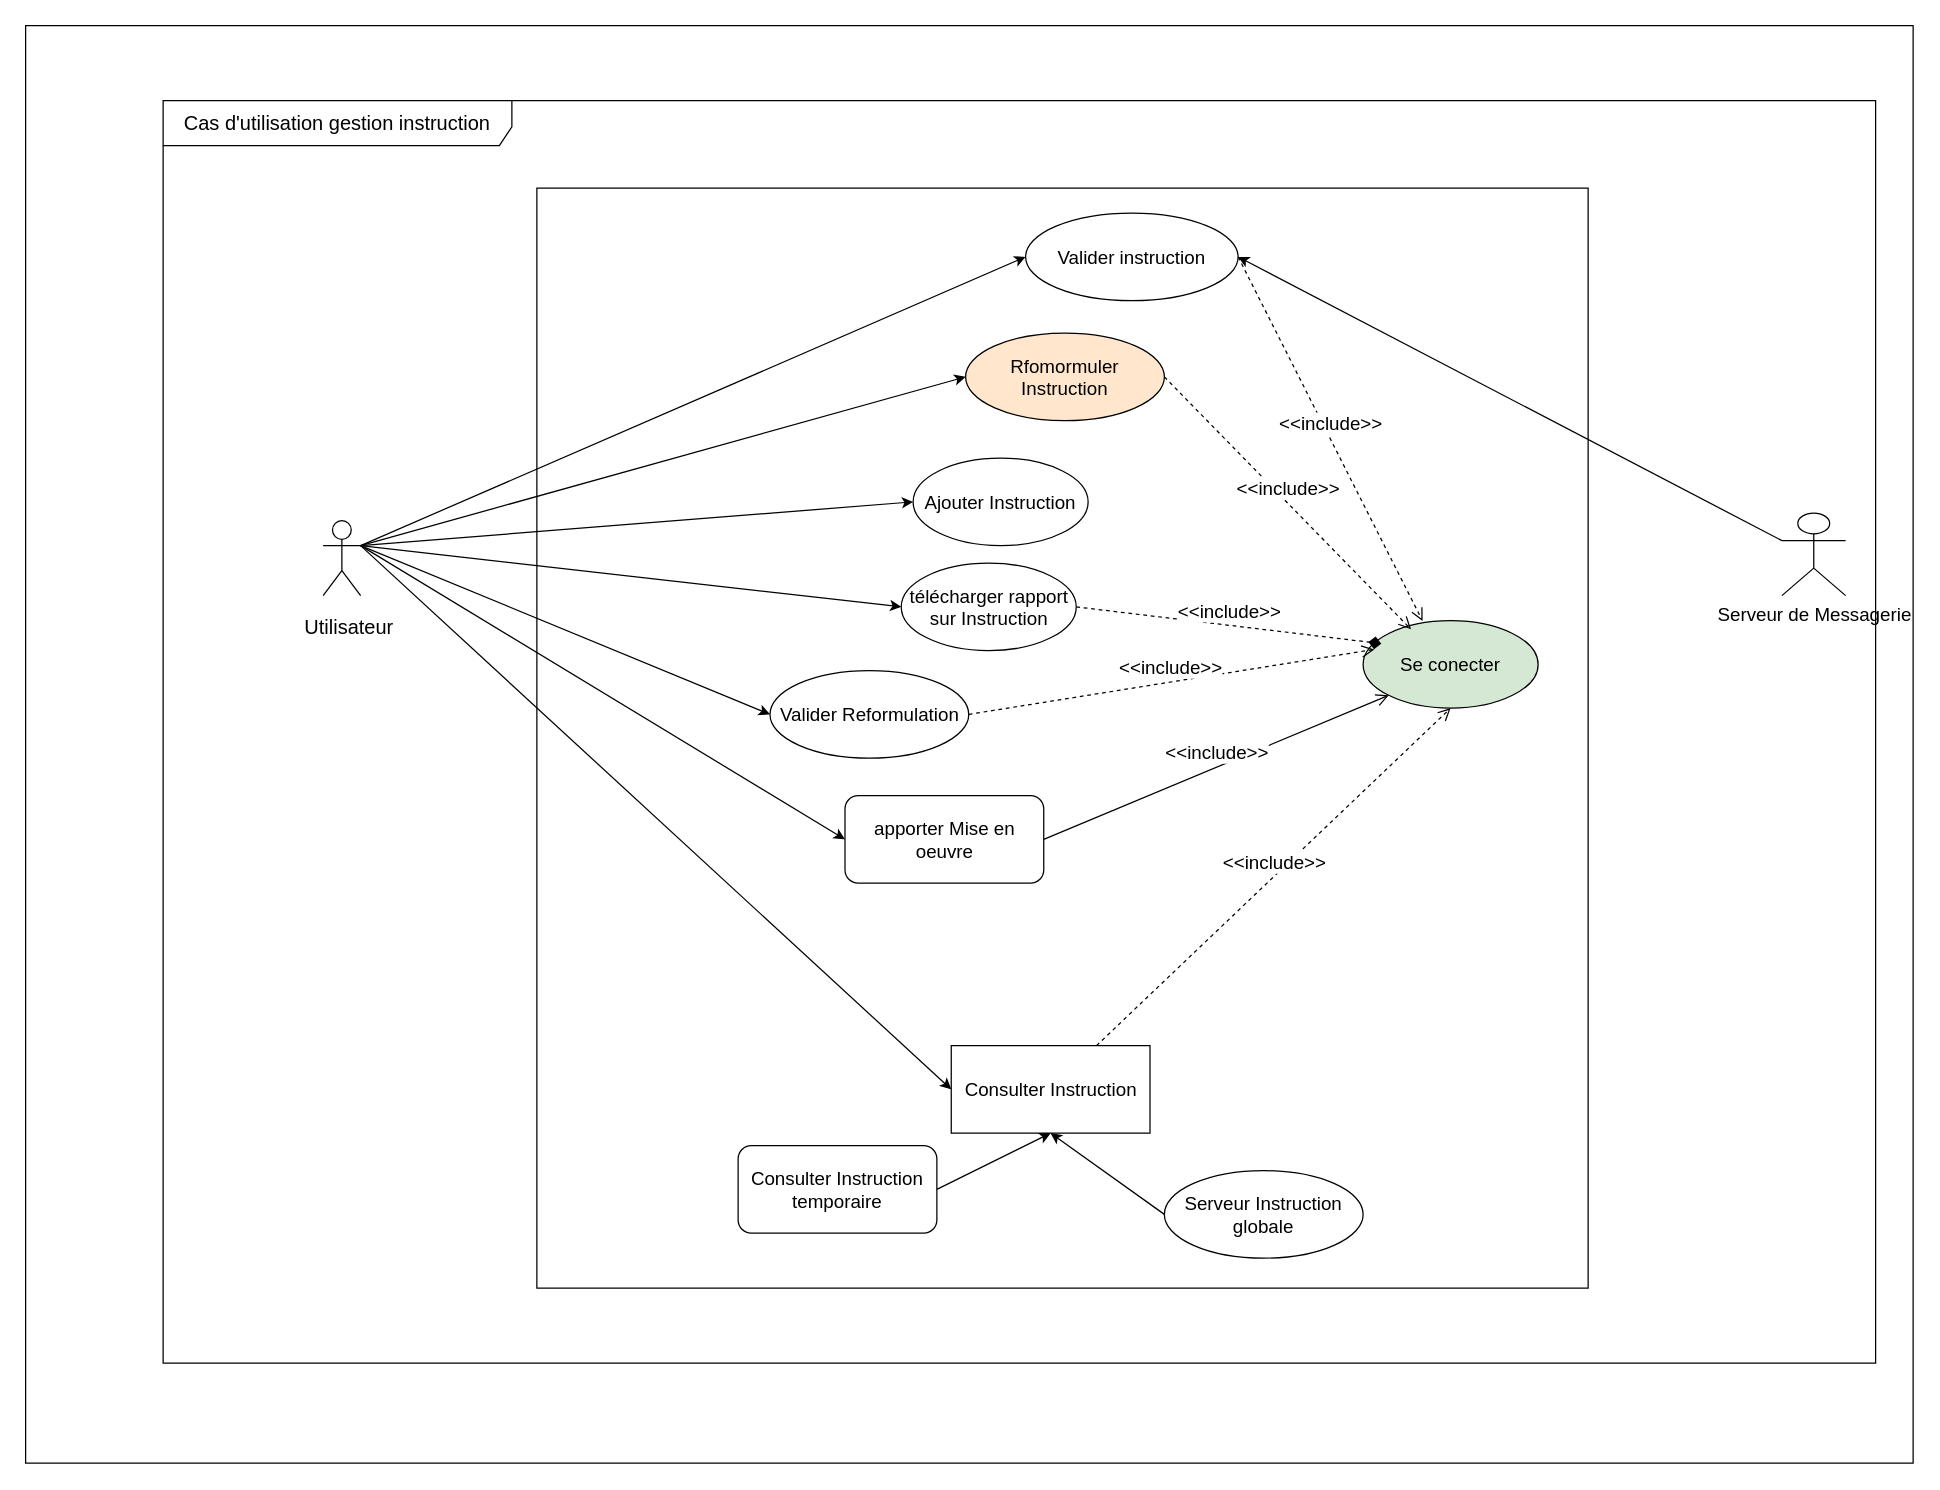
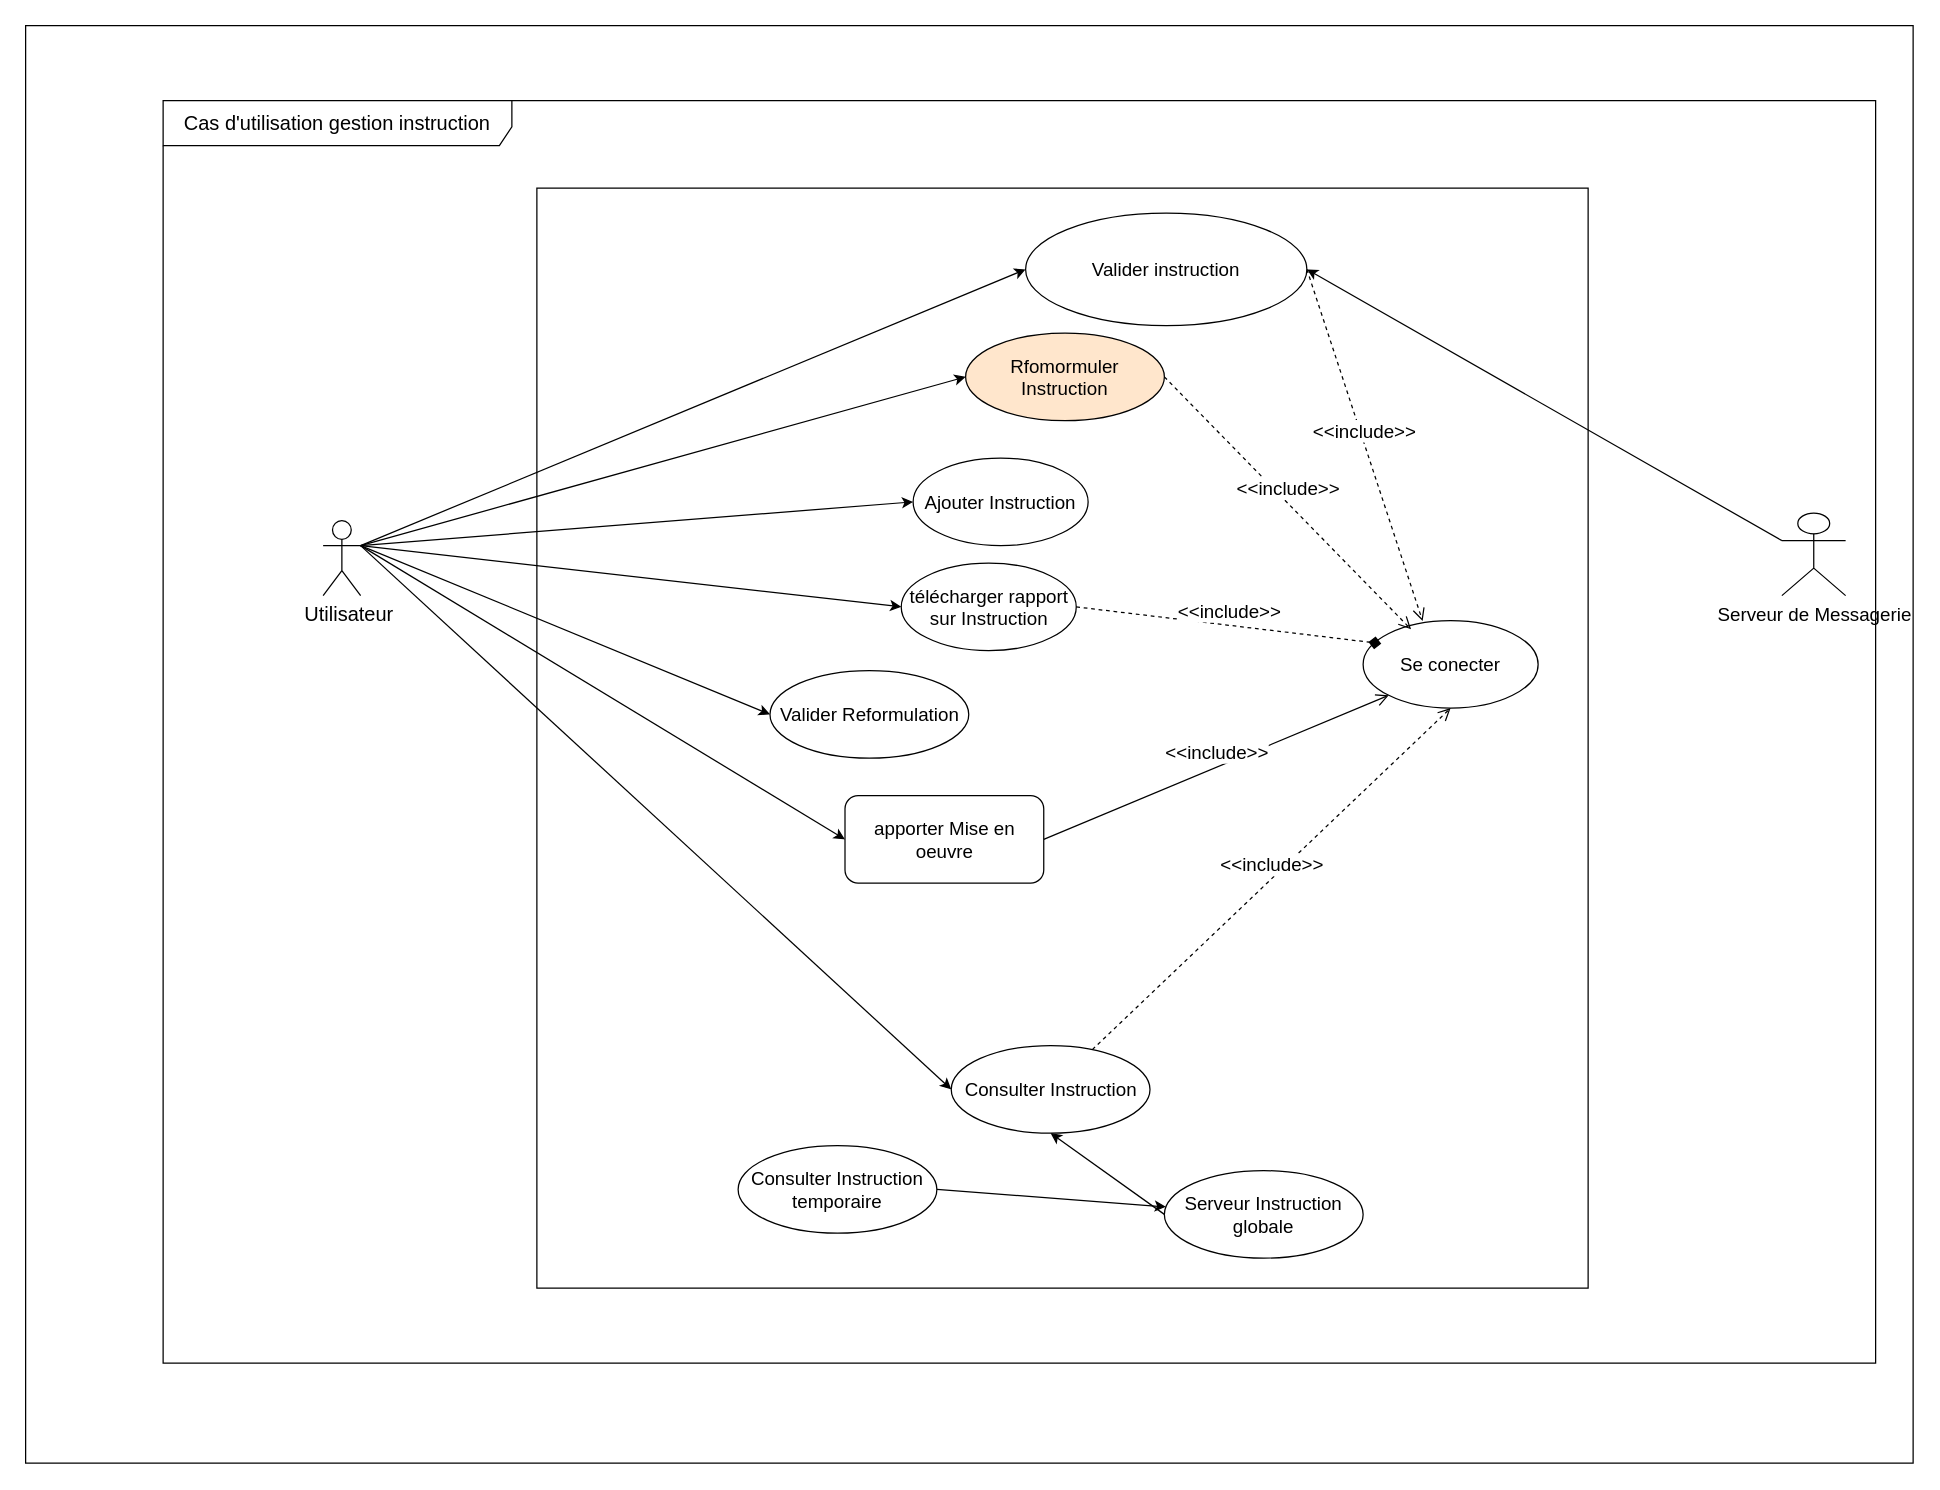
- <mxCell id="11" value="&lt;font style=&quot;font-size: 15px;&quot;&gt;Valider instruction&lt;/font&gt;" style="ellipse;whiteSpace=wrap;html=1;" vertex="1" parent="3"><mxGeometry x="690" y="90" width="170" height="70" as="geometry" /></mxCell>
+ <mxCell id="11" value="&lt;font style=&quot;font-size: 15px;&quot;&gt;Valider instruction&lt;/font&gt;" style="ellipse;whiteSpace=wrap;html=1;" vertex="1" parent="3"><mxGeometry x="690" y="90" width="225" height="90" as="geometry" /></mxCell>
- <mxCell id="8" value="Utilisateur" style="text;html=1;align=center;verticalAlign=middle;whiteSpace=wrap;rounded=0;fontSize=16;" vertex="1" parent="3"><mxGeometry x="119" y="406" width="60" height="30" as="geometry" /></mxCell>
+ <mxCell id="8" value="Utilisateur" style="text;html=1;align=center;verticalAlign=middle;whiteSpace=wrap;rounded=0;fontSize=16;" vertex="1" parent="3"><mxGeometry x="119" y="396" width="60" height="30" as="geometry" /></mxCell>
- <mxCell id="17" value="&lt;font style=&quot;font-size: 15px;&quot;&gt;Se conecter&lt;/font&gt;" style="ellipse;whiteSpace=wrap;html=1;fillColor=#d5e8d4;" vertex="1" parent="3"><mxGeometry x="960" y="416" width="140" height="70" as="geometry" /></mxCell>
+ <mxCell id="17" value="&lt;font style=&quot;font-size: 15px;&quot;&gt;Se conecter&lt;/font&gt;" style="ellipse;whiteSpace=wrap;html=1;" vertex="1" parent="3"><mxGeometry x="960" y="416" width="140" height="70" as="geometry" /></mxCell>
- <mxCell id="21" value="&lt;font style=&quot;font-size: 15px;&quot;&gt;&amp;lt;&amp;lt;include&amp;gt;&amp;gt;&lt;/font&gt;" style="html=1;verticalAlign=bottom;endArrow=open;dashed=1;endSize=8;curved=0;rounded=0;exitX=1;exitY=0.5;exitDx=0;exitDy=0;entryX=0.064;entryY=0.329;entryDx=0;entryDy=0;entryPerimeter=0;" edge="1" parent="3" source="13" target="17"><mxGeometry relative="1" as="geometry"><mxPoint x="850" y="626" as="sourcePoint" /><mxPoint x="1126" y="704" as="targetPoint" /></mxGeometry></mxCell>
- <mxCell id="9" value="&lt;font style=&quot;font-size: 15px;&quot;&gt;Consulter Instruction&lt;/font&gt;" style="whiteSpace=wrap;html=1;rounded=0;" vertex="1" parent="3"><mxGeometry x="630.5" y="756" width="159" height="70" as="geometry" /></mxCell>
+ <mxCell id="9" value="&lt;font style=&quot;font-size: 15px;&quot;&gt;Consulter Instruction&lt;/font&gt;" style="ellipse;whiteSpace=wrap;html=1;" vertex="1" parent="3"><mxGeometry x="630.5" y="756" width="159" height="70" as="geometry" /></mxCell>
- <mxCell id="27" value="" style="endArrow=classic;html=1;rounded=0;exitX=1;exitY=0.5;exitDx=0;exitDy=0;entryX=0.5;entryY=1;entryDx=0;entryDy=0;" edge="1" parent="3" source="22" target="9"><mxGeometry width="50" height="50" relative="1" as="geometry"><mxPoint x="560" y="866" as="sourcePoint" /><mxPoint x="610" y="816" as="targetPoint" /></mxGeometry></mxCell>
+ <mxCell id="27" value="" style="endArrow=classic;html=1;rounded=0;exitX=1;exitY=0.5;exitDx=0;exitDy=0;" edge="1" parent="3" source="22" target="16"><mxGeometry width="50" height="50" relative="1" as="geometry"><mxPoint x="560" y="866" as="sourcePoint" /><mxPoint x="610" y="816" as="targetPoint" /></mxGeometry></mxCell>
- <mxCell id="22" value="&lt;span style=&quot;font-size: 15px;&quot;&gt;Consulter Instruction temporaire&lt;/span&gt;" style="whiteSpace=wrap;html=1;rounded=1;" vertex="1" parent="3"><mxGeometry x="460" y="836" width="159" height="70" as="geometry" /></mxCell>
+ <mxCell id="22" value="&lt;span style=&quot;font-size: 15px;&quot;&gt;Consulter Instruction temporaire&lt;/span&gt;" style="ellipse;whiteSpace=wrap;html=1;" vertex="1" parent="3"><mxGeometry x="460" y="836" width="159" height="70" as="geometry" /></mxCell>
